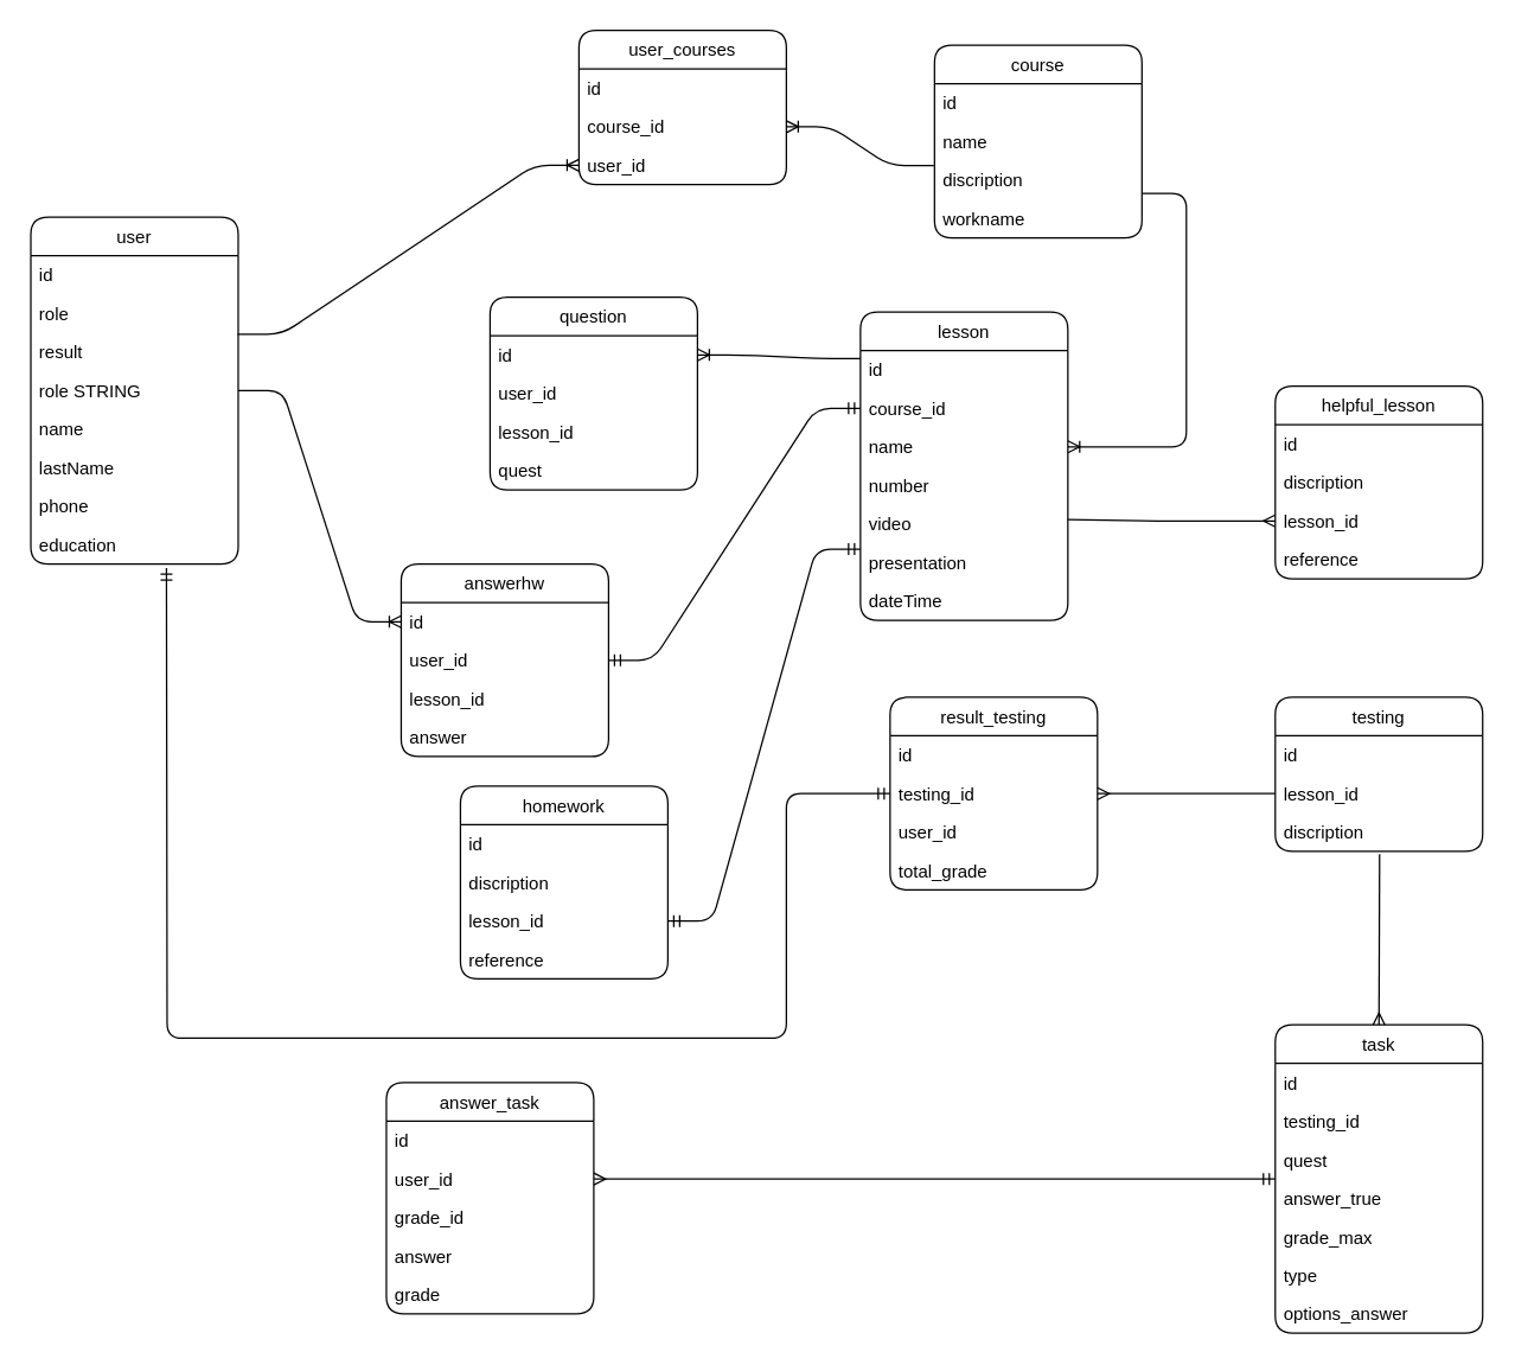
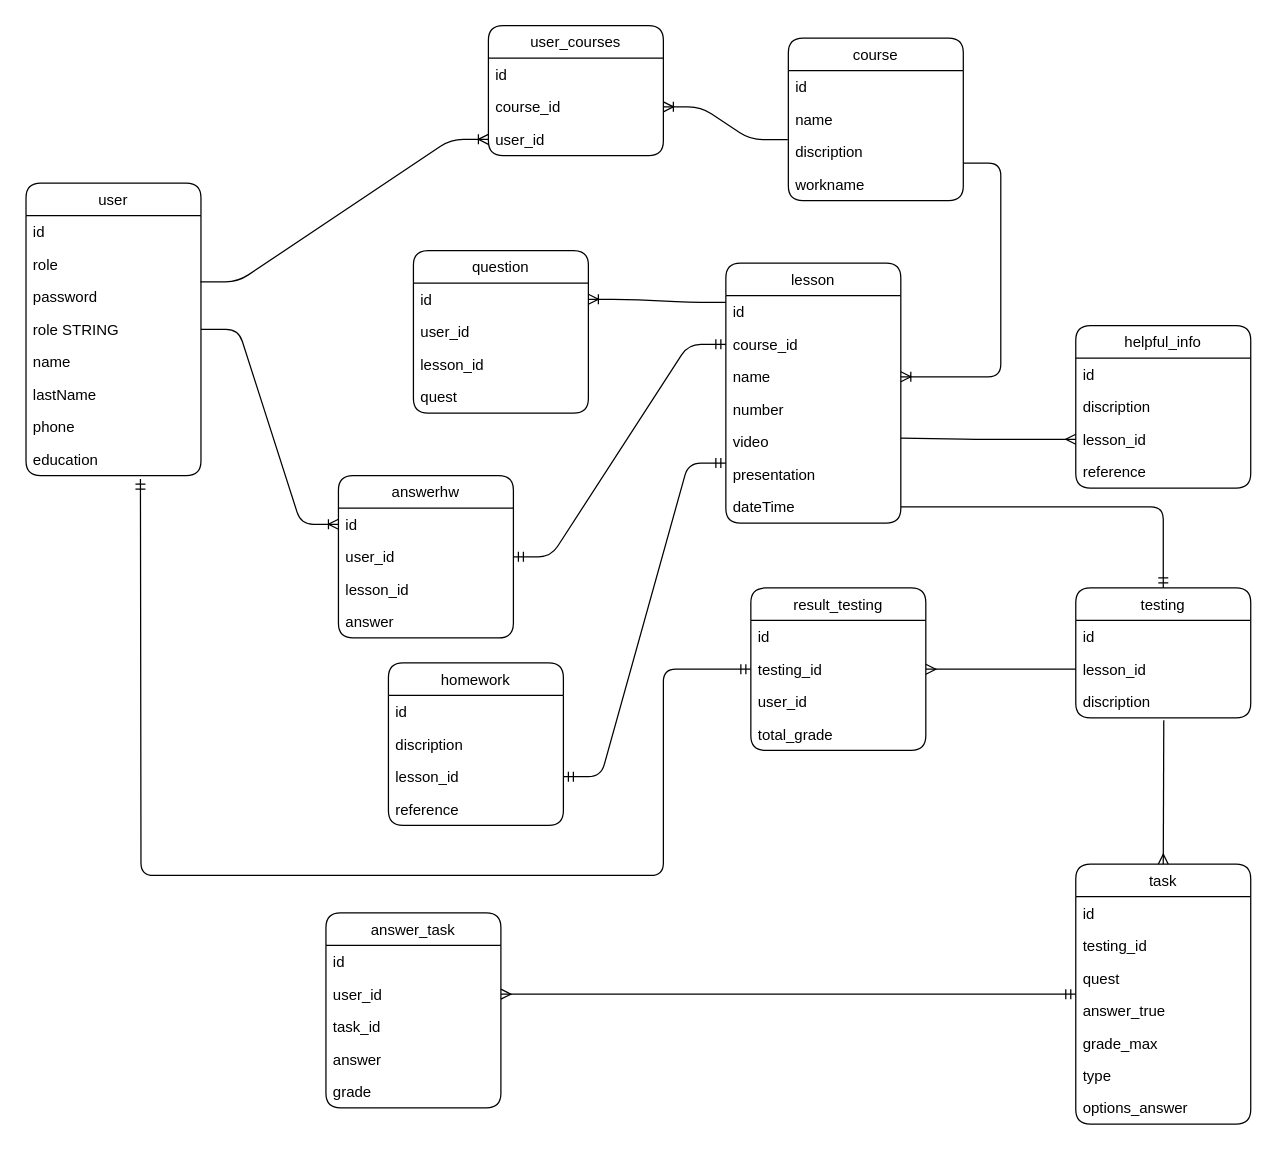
- <mxCell id="10" value="result" style="text;strokeColor=none;fillColor=none;align=left;verticalAlign=top;spacingLeft=4;spacingRight=4;overflow=hidden;rotatable=0;points=[[0,0.5],[1,0.5]];portConstraint=eastwest;rounded=1;" parent="7" vertex="1"><mxGeometry y="78" width="140" height="26" as="geometry" /></mxCell>
+ <mxCell id="10" value="password" style="text;strokeColor=none;fillColor=none;align=left;verticalAlign=top;spacingLeft=4;spacingRight=4;overflow=hidden;rotatable=0;points=[[0,0.5],[1,0.5]];portConstraint=eastwest;rounded=1;" parent="7" vertex="1"><mxGeometry y="78" width="140" height="26" as="geometry" /></mxCell>
- <mxCell id="47" value="helpful_lesson" style="swimlane;fontStyle=0;childLayout=stackLayout;horizontal=1;startSize=26;fillColor=none;horizontalStack=0;resizeParent=1;resizeParentMax=0;resizeLast=0;collapsible=1;marginBottom=0;rounded=1;" parent="1" vertex="1"><mxGeometry x="860" y="260" width="140" height="130" as="geometry"><mxRectangle x="260" y="274" width="80" height="26" as="alternateBounds" /></mxGeometry></mxCell>
+ <mxCell id="47" value="helpful_info" style="swimlane;fontStyle=0;childLayout=stackLayout;horizontal=1;startSize=26;fillColor=none;horizontalStack=0;resizeParent=1;resizeParentMax=0;resizeLast=0;collapsible=1;marginBottom=0;rounded=1;" parent="1" vertex="1"><mxGeometry x="860" y="260" width="140" height="130" as="geometry"><mxRectangle x="260" y="274" width="80" height="26" as="alternateBounds" /></mxGeometry></mxCell>
+ <mxCell id="22" style="edgeStyle=none;html=1;entryX=0.5;entryY=0;entryDx=0;entryDy=0;endArrow=ERmandOne;endFill=0;exitX=1;exitY=0.5;exitDx=0;exitDy=0;" edge="1" parent="1" source="30" target="59"><mxGeometry relative="1" as="geometry"><Array as="points"><mxPoint x="930" y="405" /></Array></mxGeometry></mxCell>
- <mxCell id="75" value="grade_id" style="text;strokeColor=none;fillColor=none;align=left;verticalAlign=top;spacingLeft=4;spacingRight=4;overflow=hidden;rotatable=0;points=[[0,0.5],[1,0.5]];portConstraint=eastwest;rounded=1;" vertex="1" parent="72"><mxGeometry y="78" width="140" height="26" as="geometry" /></mxCell>
+ <mxCell id="75" value="task_id" style="text;strokeColor=none;fillColor=none;align=left;verticalAlign=top;spacingLeft=4;spacingRight=4;overflow=hidden;rotatable=0;points=[[0,0.5],[1,0.5]];portConstraint=eastwest;rounded=1;" vertex="1" parent="72"><mxGeometry y="78" width="140" height="26" as="geometry" /></mxCell>
